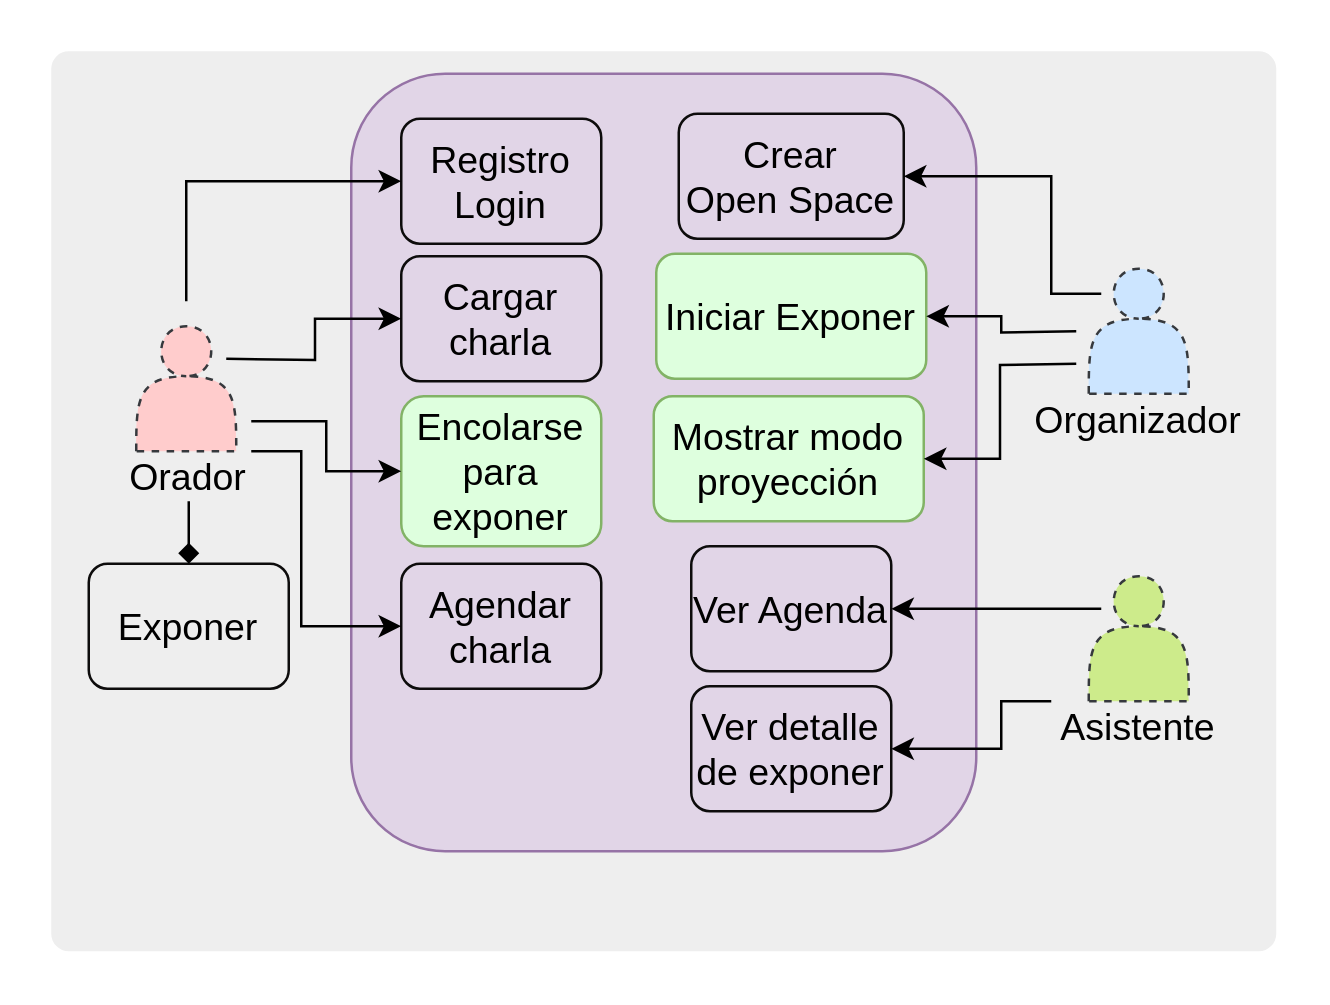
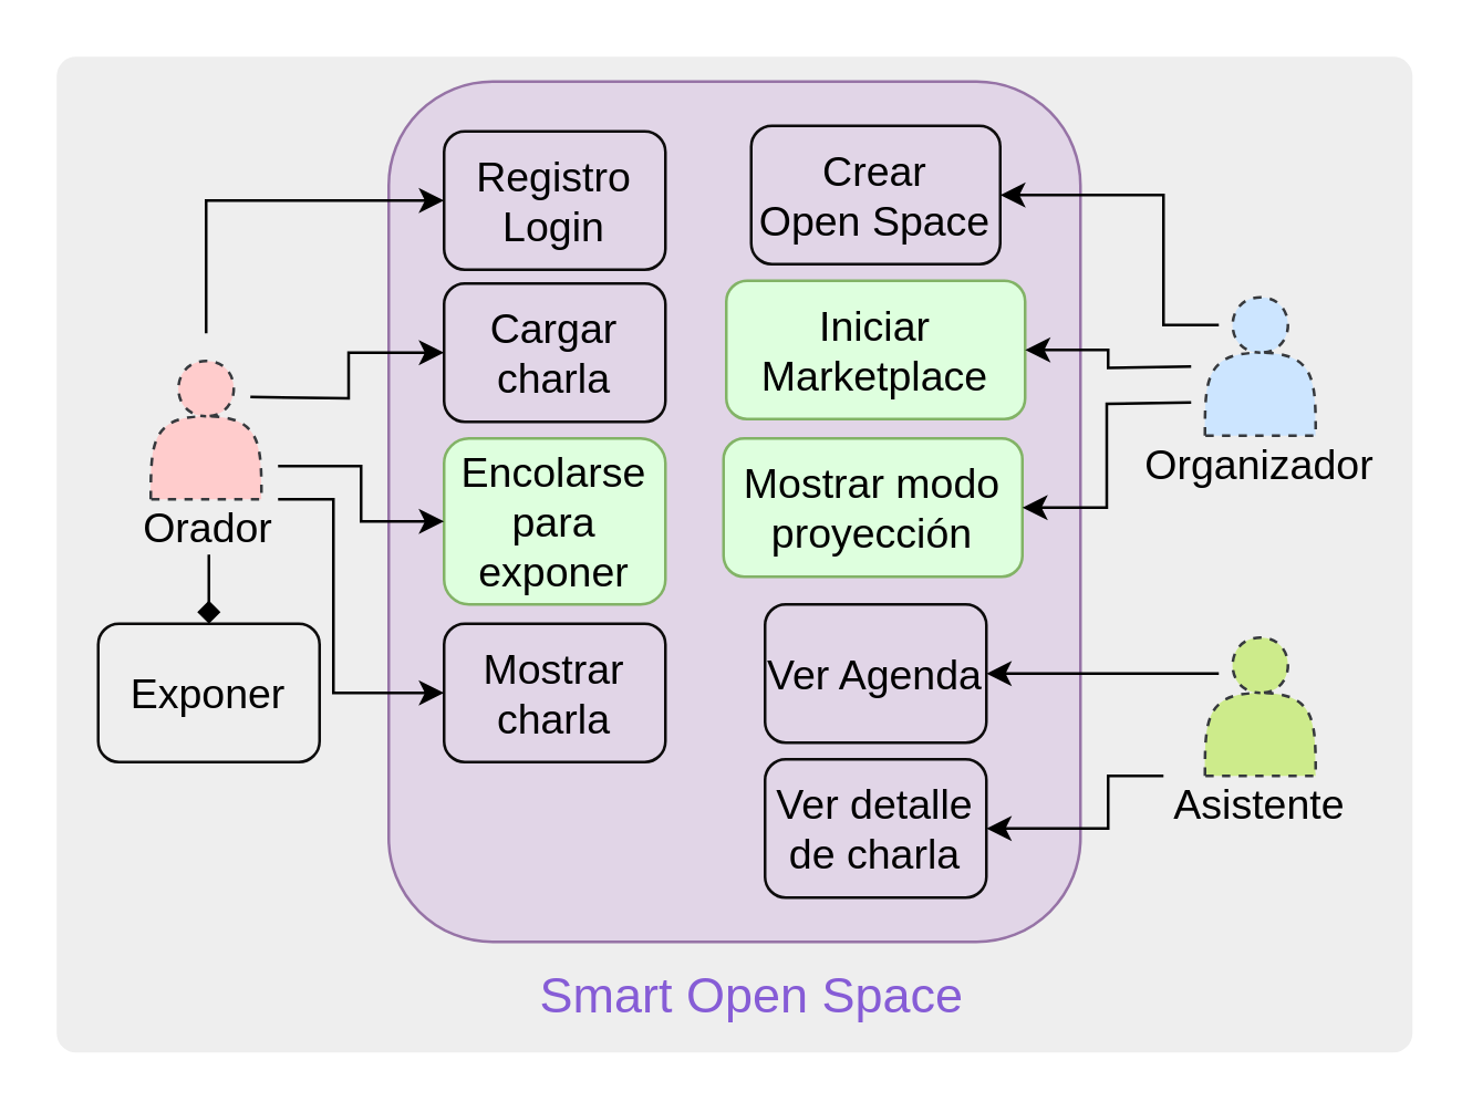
- <mxCell id="23" value="Iniciar Exponer" style="shape=ext;rounded=1;html=1;whiteSpace=wrap;shadow=0;glass=0;labelBackgroundColor=none;strokeColor=#82b366;strokeWidth=1;fillColor=#DEFFDE;fontSize=15;align=center;" parent="1" vertex="1"><mxGeometry x="262" y="101" width="108" height="50" as="geometry" /></mxCell>
+ <mxCell id="23" value="Iniciar Marketplace" style="shape=ext;rounded=1;html=1;whiteSpace=wrap;shadow=0;glass=0;labelBackgroundColor=none;strokeColor=#82b366;strokeWidth=1;fillColor=#DEFFDE;fontSize=15;align=center;" parent="1" vertex="1"><mxGeometry x="262" y="101" width="108" height="50" as="geometry" /></mxCell>
- <mxCell id="16" value="Agendar&lt;br&gt;charla" style="shape=ext;rounded=1;html=1;whiteSpace=wrap;shadow=0;glass=0;labelBackgroundColor=none;strokeColor=#0D0C0C;strokeWidth=1;fillColor=none;gradientColor=none;fontSize=15;align=center;" parent="1" vertex="1"><mxGeometry x="160" y="225" width="80" height="50" as="geometry" /></mxCell>
+ <mxCell id="16" value="Mostrar&lt;br&gt;charla" style="shape=ext;rounded=1;html=1;whiteSpace=wrap;shadow=0;glass=0;labelBackgroundColor=none;strokeColor=#0D0C0C;strokeWidth=1;fillColor=none;gradientColor=none;fontSize=15;align=center;" parent="1" vertex="1"><mxGeometry x="160" y="225" width="80" height="50" as="geometry" /></mxCell>
- <mxCell id="18" value="Ver detalle de exponer" style="shape=ext;rounded=1;html=1;whiteSpace=wrap;shadow=0;glass=0;labelBackgroundColor=none;strokeColor=#0D0C0C;strokeWidth=1;fillColor=none;gradientColor=none;fontSize=15;align=center;" parent="1" vertex="1"><mxGeometry x="276" y="274" width="80" height="50" as="geometry" /></mxCell>
+ <mxCell id="18" value="Ver detalle de charla" style="shape=ext;rounded=1;html=1;whiteSpace=wrap;shadow=0;glass=0;labelBackgroundColor=none;strokeColor=#0D0C0C;strokeWidth=1;fillColor=none;gradientColor=none;fontSize=15;align=center;" parent="1" vertex="1"><mxGeometry x="276" y="274" width="80" height="50" as="geometry" /></mxCell>
+ <mxCell id="22" value="Smart Open Space" style="text;html=1;strokeColor=none;fillColor=none;align=center;verticalAlign=middle;whiteSpace=wrap;rounded=0;fontColor=#865cd6;fontSize=18;" parent="1" vertex="1"><mxGeometry x="185.5" y="350" width="171" height="20" as="geometry" /></mxCell>
